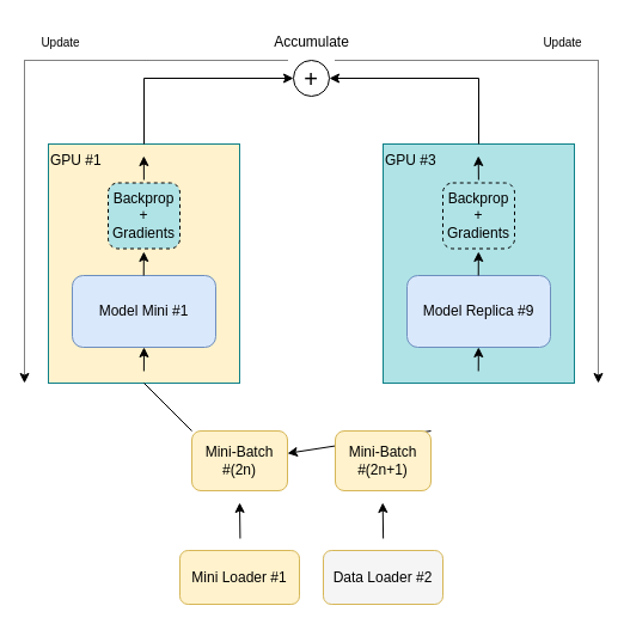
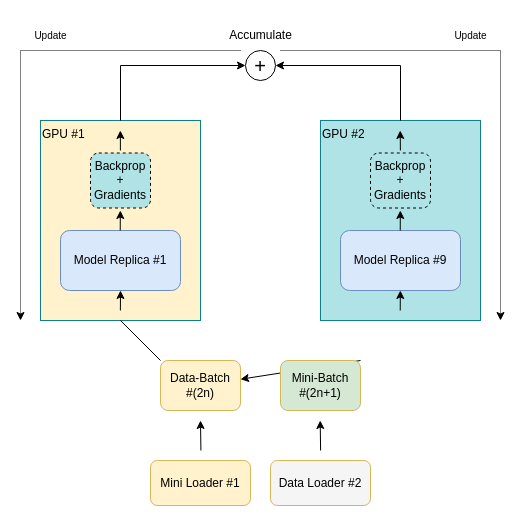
- <mxCell id="2" value="&lt;div&gt;GPU #3&lt;/div&gt;&lt;div&gt;&lt;br&gt;&lt;/div&gt;&lt;div&gt;&lt;br&gt;&lt;/div&gt;&lt;div&gt;&lt;br&gt;&lt;/div&gt;&lt;div&gt;&lt;br&gt;&lt;/div&gt;&lt;div&gt;&lt;br&gt;&lt;/div&gt;&lt;div&gt;&lt;br&gt;&lt;/div&gt;&lt;div&gt;&lt;br&gt;&lt;/div&gt;&lt;div&gt;&lt;br&gt;&lt;/div&gt;&lt;div&gt;&lt;br&gt;&lt;/div&gt;&lt;div&gt;&lt;br&gt;&lt;/div&gt;&lt;div&gt;&lt;br&gt;&lt;/div&gt;&lt;div&gt;&lt;br&gt;&lt;/div&gt;" style="rounded=0;whiteSpace=wrap;html=1;align=left;fillColor=#b0e3e6;strokeColor=#0e8088;" vertex="1" parent="1"><mxGeometry x="320" y="120" width="160" height="200" as="geometry" /></mxCell>
+ <mxCell id="2" value="&lt;div&gt;GPU #2&lt;/div&gt;&lt;div&gt;&lt;br&gt;&lt;/div&gt;&lt;div&gt;&lt;br&gt;&lt;/div&gt;&lt;div&gt;&lt;br&gt;&lt;/div&gt;&lt;div&gt;&lt;br&gt;&lt;/div&gt;&lt;div&gt;&lt;br&gt;&lt;/div&gt;&lt;div&gt;&lt;br&gt;&lt;/div&gt;&lt;div&gt;&lt;br&gt;&lt;/div&gt;&lt;div&gt;&lt;br&gt;&lt;/div&gt;&lt;div&gt;&lt;br&gt;&lt;/div&gt;&lt;div&gt;&lt;br&gt;&lt;/div&gt;&lt;div&gt;&lt;br&gt;&lt;/div&gt;&lt;div&gt;&lt;br&gt;&lt;/div&gt;" style="rounded=0;whiteSpace=wrap;html=1;align=left;fillColor=#b0e3e6;strokeColor=#0e8088;" vertex="1" parent="1"><mxGeometry x="320" y="120" width="160" height="200" as="geometry" /></mxCell>
- <mxCell id="4" value="Model Mini #1" style="rounded=1;whiteSpace=wrap;html=1;fillColor=#dae8fc;strokeColor=#6c8ebf;" vertex="1" parent="1"><mxGeometry x="60" y="230" width="120" height="60" as="geometry" /></mxCell>
+ <mxCell id="4" value="Model Replica #1" style="rounded=1;whiteSpace=wrap;html=1;fillColor=#dae8fc;strokeColor=#6c8ebf;" vertex="1" parent="1"><mxGeometry x="60" y="230" width="120" height="60" as="geometry" /></mxCell>
- <mxCell id="29" value="Mini-Batch&lt;div&gt;#(2n)&lt;br&gt;&lt;/div&gt;" style="rounded=1;whiteSpace=wrap;html=1;fillColor=#fff2cc;strokeColor=#d6b656;" vertex="1" parent="1"><mxGeometry x="160" y="360" width="80" height="50" as="geometry" /></mxCell>
+ <mxCell id="29" value="Data-Batch&lt;div&gt;#(2n)&lt;br&gt;&lt;/div&gt;" style="rounded=1;whiteSpace=wrap;html=1;fillColor=#fff2cc;strokeColor=#d6b656;" vertex="1" parent="1"><mxGeometry x="160" y="360" width="80" height="50" as="geometry" /></mxCell>
- <mxCell id="16" value="Mini-Batch&lt;div&gt;#(2n+1)&lt;br&gt;&lt;/div&gt;" style="rounded=1;whiteSpace=wrap;html=1;fillColor=#fff2cc;strokeColor=#d6b656;" vertex="1" parent="1"><mxGeometry x="280" y="360" width="80" height="50" as="geometry" /></mxCell>
+ <mxCell id="16" value="Mini-Batch&lt;div&gt;#(2n+1)&lt;br&gt;&lt;/div&gt;" style="rounded=1;whiteSpace=wrap;html=1;fillColor=#d5e8d4;strokeColor=#d6b656;" vertex="1" parent="1"><mxGeometry x="280" y="360" width="80" height="50" as="geometry" /></mxCell>
